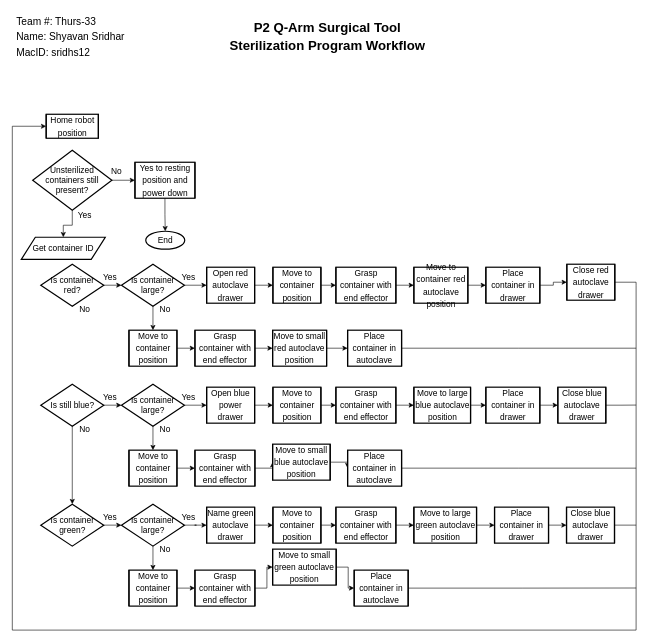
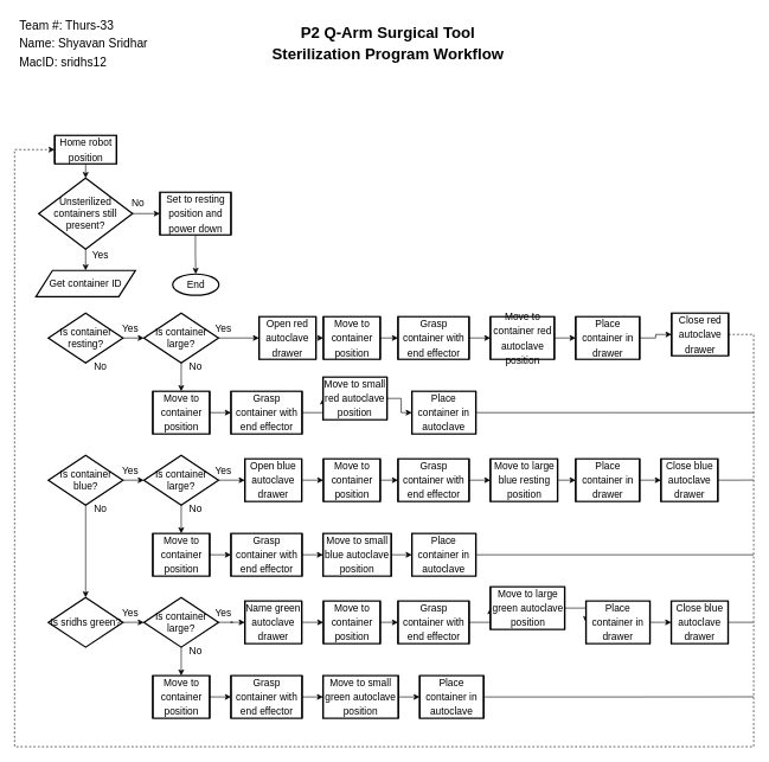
+ <mxCell id="4" style="edgeStyle=orthogonalEdgeStyle;rounded=0;orthogonalLoop=1;jettySize=auto;html=1;exitX=0.5;exitY=1;exitDx=0;exitDy=0;fontSize=14;entryX=0.5;entryY=0;entryDx=0;entryDy=0;entryPerimeter=0;" edge="1" parent="1" source="5" target="7"><mxGeometry relative="1" as="geometry"><mxPoint x="120" y="250" as="targetPoint" /></mxGeometry></mxCell>
- <mxCell id="9" value="&lt;font style=&quot;font-size: 14px&quot;&gt;Yes to resting position and power down&lt;/font&gt;" style="shape=process;whiteSpace=wrap;html=1;backgroundOutline=1;fontSize=17;align=center;size=0;strokeWidth=2;" vertex="1" parent="1"><mxGeometry x="224.5" y="270" width="100" height="60" as="geometry" /></mxCell>
+ <mxCell id="9" value="&lt;font style=&quot;font-size: 14px&quot;&gt;Set to resting position and power down&lt;/font&gt;" style="shape=process;whiteSpace=wrap;html=1;backgroundOutline=1;fontSize=17;align=center;size=0;strokeWidth=2;" vertex="1" parent="1"><mxGeometry x="224.5" y="270" width="100" height="60" as="geometry" /></mxCell>
- <mxCell id="27" value="Get container ID" style="shape=parallelogram;html=1;strokeWidth=2;perimeter=parallelogramPerimeter;whiteSpace=wrap;rounded=1;arcSize=0;size=0.167;fontSize=14;align=center;" vertex="1" parent="1"><mxGeometry x="35" y="395" width="140" height="37" as="geometry" /></mxCell>
+ <mxCell id="27" value="Get container ID" style="shape=parallelogram;html=1;strokeWidth=2;perimeter=parallelogramPerimeter;whiteSpace=wrap;rounded=1;arcSize=0;size=0.167;fontSize=14;align=center;" vertex="1" parent="1"><mxGeometry x="50" y="380" width="140" height="37" as="geometry" /></mxCell>
- <mxCell id="14" value="Is container red?" style="strokeWidth=2;html=1;shape=mxgraph.flowchart.decision;whiteSpace=wrap;fontSize=14;align=center;" vertex="1" parent="1"><mxGeometry x="67.5" y="440" width="105" height="70" as="geometry" /></mxCell>
+ <mxCell id="14" value="Is container resting?" style="strokeWidth=2;html=1;shape=mxgraph.flowchart.decision;whiteSpace=wrap;fontSize=14;align=center;" vertex="1" parent="1"><mxGeometry x="67.5" y="440" width="105" height="70" as="geometry" /></mxCell>
- <mxCell id="29" value="&lt;font style=&quot;font-size: 14px&quot;&gt;Open red autoclave drawer&lt;/font&gt;" style="shape=process;whiteSpace=wrap;html=1;backgroundOutline=1;fontSize=17;align=center;size=0;strokeWidth=2;" vertex="1" parent="1"><mxGeometry x="344" y="445" width="80" height="60" as="geometry" /></mxCell>
+ <mxCell id="29" value="&lt;font style=&quot;font-size: 14px&quot;&gt;Open red autoclave drawer&lt;/font&gt;" style="shape=process;whiteSpace=wrap;html=1;backgroundOutline=1;fontSize=17;align=center;size=0;strokeWidth=2;" vertex="1" parent="1"><mxGeometry x="364" y="445" width="80" height="60" as="geometry" /></mxCell>
- <mxCell id="45" value="&lt;span style=&quot;font-size: 14px&quot;&gt;Move to small red autoclave position&lt;/span&gt;" style="shape=process;whiteSpace=wrap;html=1;backgroundOutline=1;fontSize=17;align=center;size=0;strokeWidth=2;" vertex="1" parent="1"><mxGeometry x="454" y="550" width="90" height="60" as="geometry" /></mxCell>
+ <mxCell id="45" value="&lt;span style=&quot;font-size: 14px&quot;&gt;Move to small red autoclave position&lt;/span&gt;" style="shape=process;whiteSpace=wrap;html=1;backgroundOutline=1;fontSize=17;align=center;size=0;strokeWidth=2;" vertex="1" parent="1"><mxGeometry x="454" y="530" width="90" height="60" as="geometry" /></mxCell>
- <mxCell id="17" value="Is still blue?" style="strokeWidth=2;html=1;shape=mxgraph.flowchart.decision;whiteSpace=wrap;fontSize=14;align=center;" vertex="1" parent="1"><mxGeometry x="67.5" y="640" width="105" height="70" as="geometry" /></mxCell>
+ <mxCell id="17" value="Is container blue?" style="strokeWidth=2;html=1;shape=mxgraph.flowchart.decision;whiteSpace=wrap;fontSize=14;align=center;" vertex="1" parent="1"><mxGeometry x="67.5" y="640" width="105" height="70" as="geometry" /></mxCell>
- <mxCell id="76" value="&lt;font style=&quot;font-size: 14px&quot;&gt;Open blue power drawer&lt;/font&gt;" style="shape=process;whiteSpace=wrap;html=1;backgroundOutline=1;fontSize=17;align=center;size=0;strokeWidth=2;" vertex="1" parent="1"><mxGeometry x="344" y="645" width="80" height="60" as="geometry" /></mxCell>
+ <mxCell id="76" value="&lt;font style=&quot;font-size: 14px&quot;&gt;Open blue autoclave drawer&lt;/font&gt;" style="shape=process;whiteSpace=wrap;html=1;backgroundOutline=1;fontSize=17;align=center;size=0;strokeWidth=2;" vertex="1" parent="1"><mxGeometry x="344" y="645" width="80" height="60" as="geometry" /></mxCell>
- <mxCell id="82" value="&lt;span style=&quot;font-size: 14px&quot;&gt;Move to large blue autoclave position&lt;/span&gt;" style="shape=process;whiteSpace=wrap;html=1;backgroundOutline=1;fontSize=17;align=center;size=0;strokeWidth=2;" vertex="1" parent="1"><mxGeometry x="689.5" y="645" width="94.5" height="60" as="geometry" /></mxCell>
+ <mxCell id="82" value="&lt;span style=&quot;font-size: 14px&quot;&gt;Move to large blue resting position&lt;/span&gt;" style="shape=process;whiteSpace=wrap;html=1;backgroundOutline=1;fontSize=17;align=center;size=0;strokeWidth=2;" vertex="1" parent="1"><mxGeometry x="689.5" y="645" width="94.5" height="60" as="geometry" /></mxCell>
- <mxCell id="56" value="&lt;span style=&quot;font-size: 14px&quot;&gt;Move to small blue autoclave position&lt;/span&gt;" style="shape=process;whiteSpace=wrap;html=1;backgroundOutline=1;fontSize=17;align=center;size=0;strokeWidth=2;" vertex="1" parent="1"><mxGeometry x="454" y="740" width="96" height="60" as="geometry" /></mxCell>
+ <mxCell id="56" value="&lt;span style=&quot;font-size: 14px&quot;&gt;Move to small blue autoclave position&lt;/span&gt;" style="shape=process;whiteSpace=wrap;html=1;backgroundOutline=1;fontSize=17;align=center;size=0;strokeWidth=2;" vertex="1" parent="1"><mxGeometry x="454" y="750" width="96" height="60" as="geometry" /></mxCell>
- <mxCell id="18" value="Is container green?" style="strokeWidth=2;html=1;shape=mxgraph.flowchart.decision;whiteSpace=wrap;fontSize=14;align=center;" vertex="1" parent="1"><mxGeometry x="67.5" y="840" width="105" height="70" as="geometry" /></mxCell>
+ <mxCell id="18" value="Is sridhs green?" style="strokeWidth=2;html=1;shape=mxgraph.flowchart.decision;whiteSpace=wrap;fontSize=14;align=center;" vertex="1" parent="1"><mxGeometry x="67.5" y="840" width="105" height="70" as="geometry" /></mxCell>
- <mxCell id="95" value="&lt;span style=&quot;font-size: 14px&quot;&gt;Move to large green autoclave position&lt;/span&gt;" style="shape=process;whiteSpace=wrap;html=1;backgroundOutline=1;fontSize=17;align=center;size=0;strokeWidth=2;" vertex="1" parent="1"><mxGeometry x="689.5" y="845" width="104.5" height="60" as="geometry" /></mxCell>
+ <mxCell id="95" value="&lt;span style=&quot;font-size: 14px&quot;&gt;Move to large green autoclave position&lt;/span&gt;" style="shape=process;whiteSpace=wrap;html=1;backgroundOutline=1;fontSize=17;align=center;size=0;strokeWidth=2;" vertex="1" parent="1"><mxGeometry x="689.5" y="825" width="104.5" height="60" as="geometry" /></mxCell>
- <mxCell id="69" value="&lt;span style=&quot;font-size: 14px&quot;&gt;Move to small green autoclave position&lt;/span&gt;" style="shape=process;whiteSpace=wrap;html=1;backgroundOutline=1;fontSize=17;align=center;size=0;strokeWidth=2;" vertex="1" parent="1"><mxGeometry x="454" y="915" width="106" height="60" as="geometry" /></mxCell>
+ <mxCell id="69" value="&lt;span style=&quot;font-size: 14px&quot;&gt;Move to small green autoclave position&lt;/span&gt;" style="shape=process;whiteSpace=wrap;html=1;backgroundOutline=1;fontSize=17;align=center;size=0;strokeWidth=2;" vertex="1" parent="1"><mxGeometry x="454" y="950" width="106" height="60" as="geometry" /></mxCell>
- <mxCell id="38" style="edgeStyle=orthogonalEdgeStyle;rounded=0;orthogonalLoop=1;jettySize=auto;html=1;exitX=1;exitY=0.5;exitDx=0;exitDy=0;entryX=0;entryY=0.5;entryDx=0;entryDy=0;fontSize=14;startArrow=none;startFill=0;endArrow=classic;endFill=1;" edge="1" parent="1" source="39" target="5"><mxGeometry relative="1" as="geometry"><Array as="points"><mxPoint x="1060" y="475" /><mxPoint x="1060" y="570" /><mxPoint x="1060" y="1050" /><mxPoint x="20" y="1050" /><mxPoint x="20" y="210" /></Array></mxGeometry></mxCell>
+ <mxCell id="38" style="edgeStyle=orthogonalEdgeStyle;rounded=0;orthogonalLoop=1;jettySize=auto;html=1;exitX=1;exitY=0.5;exitDx=0;exitDy=0;entryX=0;entryY=0.5;entryDx=0;entryDy=0;fontSize=14;startArrow=none;startFill=0;endArrow=classic;endFill=1;dashed=1;" edge="1" parent="1" source="39" target="5"><mxGeometry relative="1" as="geometry"><Array as="points"><mxPoint x="1060" y="475" /><mxPoint x="1060" y="570" /><mxPoint x="1060" y="1050" /><mxPoint x="20" y="1050" /><mxPoint x="20" y="210" /></Array></mxGeometry></mxCell>
